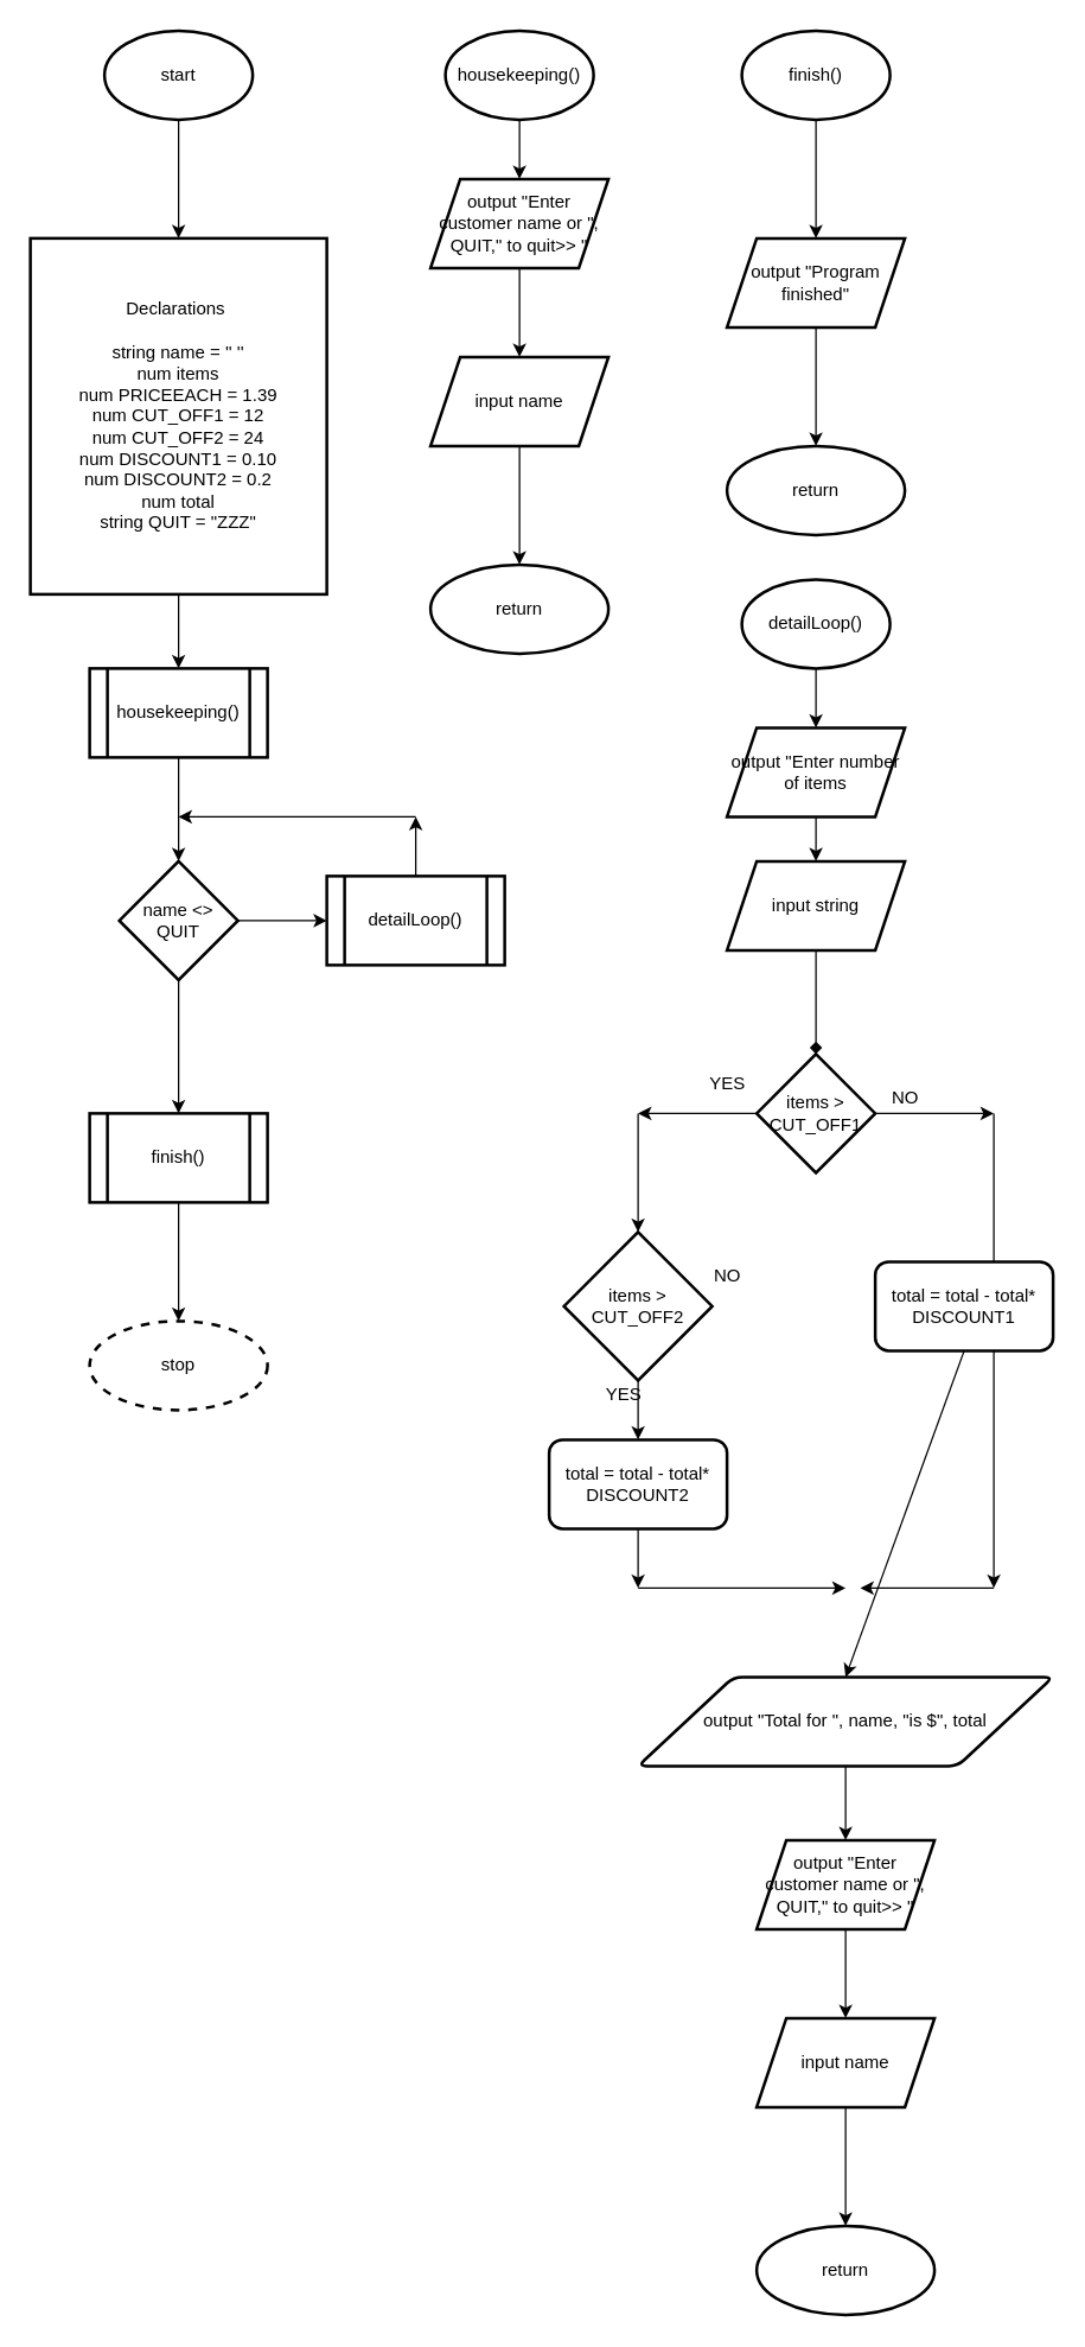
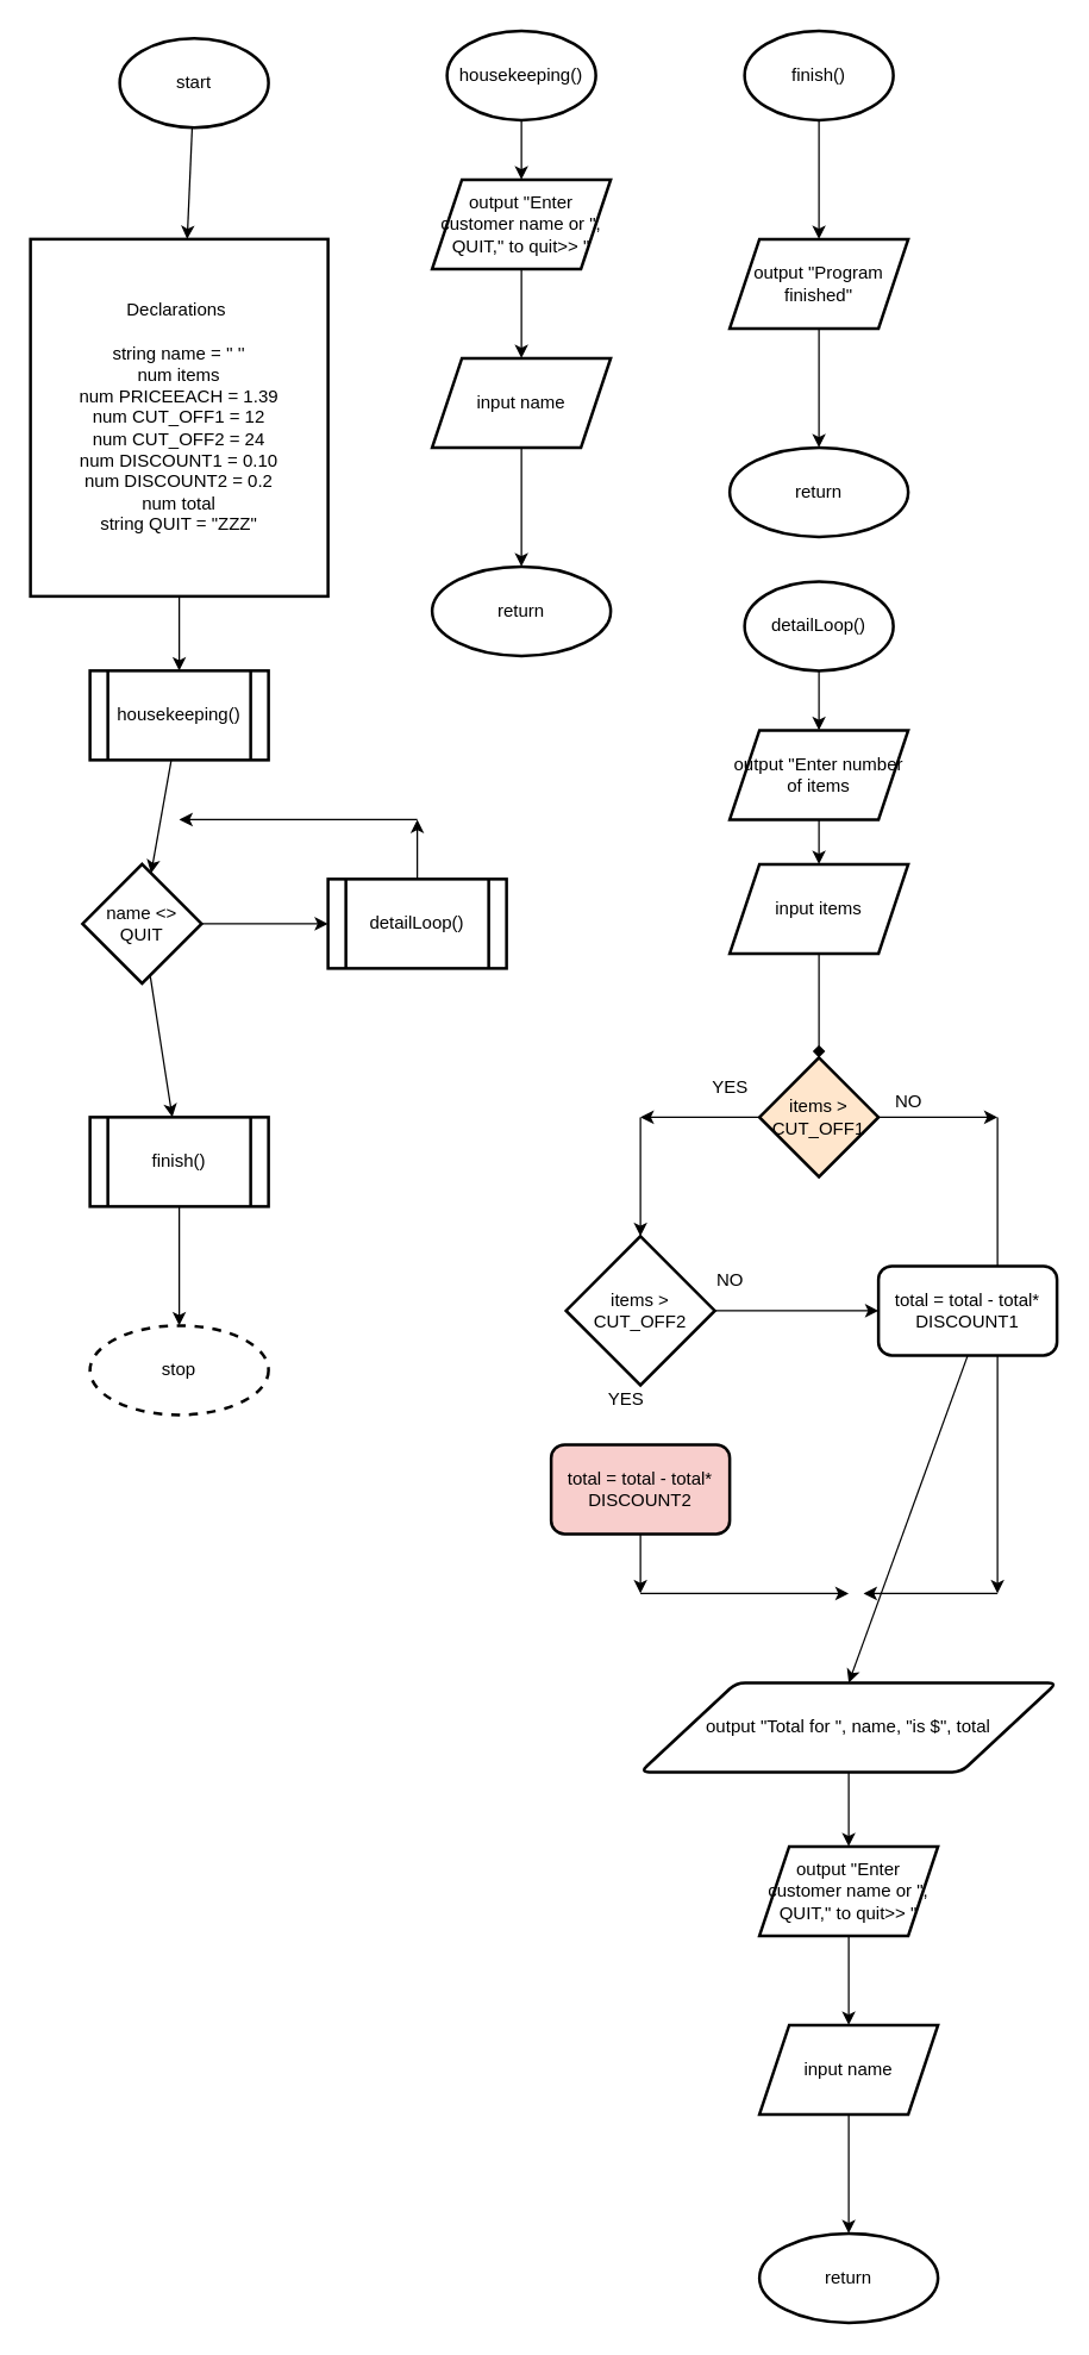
- <mxCell id="3" value="start" style="strokeWidth=2;html=1;shape=mxgraph.flowchart.start_1;whiteSpace=wrap;" vertex="1" parent="1"><mxGeometry x="70" y="20" width="100" height="60" as="geometry" /></mxCell>
+ <mxCell id="3" value="start" style="strokeWidth=2;html=1;shape=mxgraph.flowchart.start_1;whiteSpace=wrap;" vertex="1" parent="1"><mxGeometry x="80" y="25" width="100" height="60" as="geometry" /></mxCell>
- <mxCell id="34" value="input string" style="shape=parallelogram;perimeter=parallelogramPerimeter;whiteSpace=wrap;html=1;fixedSize=1;strokeWidth=2;" vertex="1" parent="1"><mxGeometry x="490" y="580" width="120" height="60" as="geometry" /></mxCell>
+ <mxCell id="34" value="input items" style="shape=parallelogram;perimeter=parallelogramPerimeter;whiteSpace=wrap;html=1;fixedSize=1;strokeWidth=2;" vertex="1" parent="1"><mxGeometry x="490" y="580" width="120" height="60" as="geometry" /></mxCell>
- <mxCell id="10" value="name &amp;lt;&amp;gt; QUIT" style="rhombus;whiteSpace=wrap;html=1;strokeWidth=2;" vertex="1" parent="1"><mxGeometry x="80" y="580" width="80" height="80" as="geometry" /></mxCell>
+ <mxCell id="10" value="name &amp;lt;&amp;gt; QUIT" style="rhombus;whiteSpace=wrap;html=1;strokeWidth=2;" vertex="1" parent="1"><mxGeometry x="55" y="580" width="80" height="80" as="geometry" /></mxCell>
- <mxCell id="37" value="items &amp;gt; CUT_OFF1" style="rhombus;whiteSpace=wrap;html=1;strokeWidth=2;" vertex="1" parent="1"><mxGeometry x="510" y="710" width="80" height="80" as="geometry" /></mxCell>
+ <mxCell id="37" value="items &amp;gt; CUT_OFF1" style="rhombus;whiteSpace=wrap;html=1;strokeWidth=2;fillColor=#ffe6cc;" vertex="1" parent="1"><mxGeometry x="510" y="710" width="80" height="80" as="geometry" /></mxCell>
+ <mxCell id="40" value="" style="edgeStyle=none;html=1;" edge="1" parent="1" source="41" target="48"><mxGeometry relative="1" as="geometry" /></mxCell>
- <mxCell id="39" value="" style="edgeStyle=none;html=1;" edge="1" parent="1" source="41" target="46"><mxGeometry relative="1" as="geometry" /></mxCell>
- <mxCell id="46" value="total = total - total* DISCOUNT2" style="rounded=1;whiteSpace=wrap;html=1;strokeWidth=2;" vertex="1" parent="1"><mxGeometry x="370" y="970" width="120" height="60" as="geometry" /></mxCell>
+ <mxCell id="46" value="total = total - total* DISCOUNT2" style="rounded=1;whiteSpace=wrap;html=1;strokeWidth=2;fillColor=#f8cecc;" vertex="1" parent="1"><mxGeometry x="370" y="970" width="120" height="60" as="geometry" /></mxCell>
